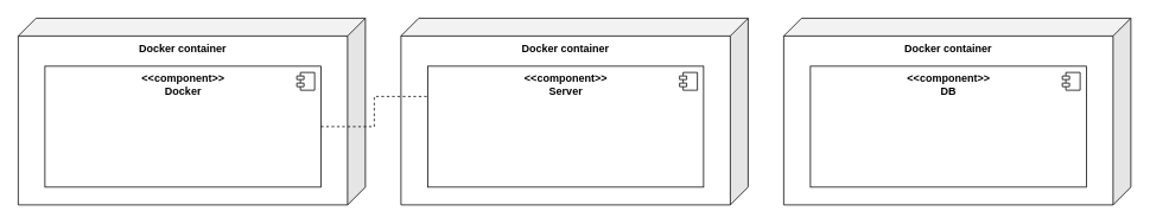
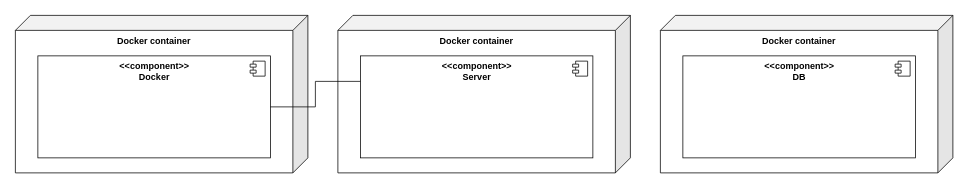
- <mxCell id="11" style="edgeStyle=orthogonalEdgeStyle;rounded=0;orthogonalLoop=1;jettySize=auto;html=1;entryX=0;entryY=0.25;entryDx=0;entryDy=0;endArrow=none;endFill=0;dashed=1;" edge="1" parent="1" source="3" target="7"><mxGeometry relative="1" as="geometry" /></mxCell>
+ <mxCell id="11" style="edgeStyle=orthogonalEdgeStyle;rounded=0;orthogonalLoop=1;jettySize=auto;html=1;entryX=0;entryY=0.25;entryDx=0;entryDy=0;endArrow=none;endFill=0;" edge="1" parent="1" source="3" target="7"><mxGeometry relative="1" as="geometry" /></mxCell>
